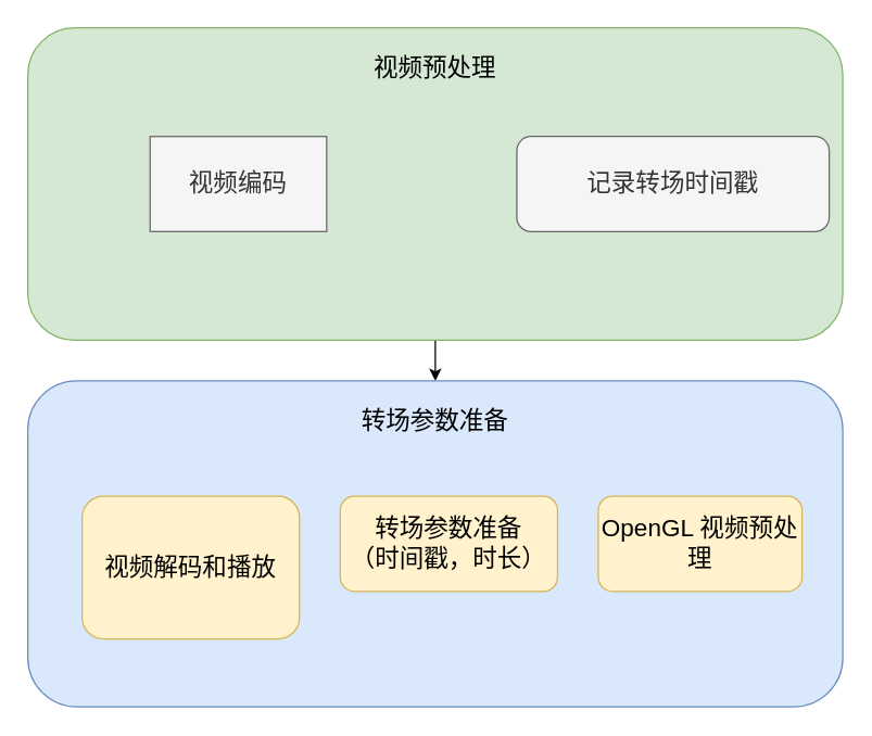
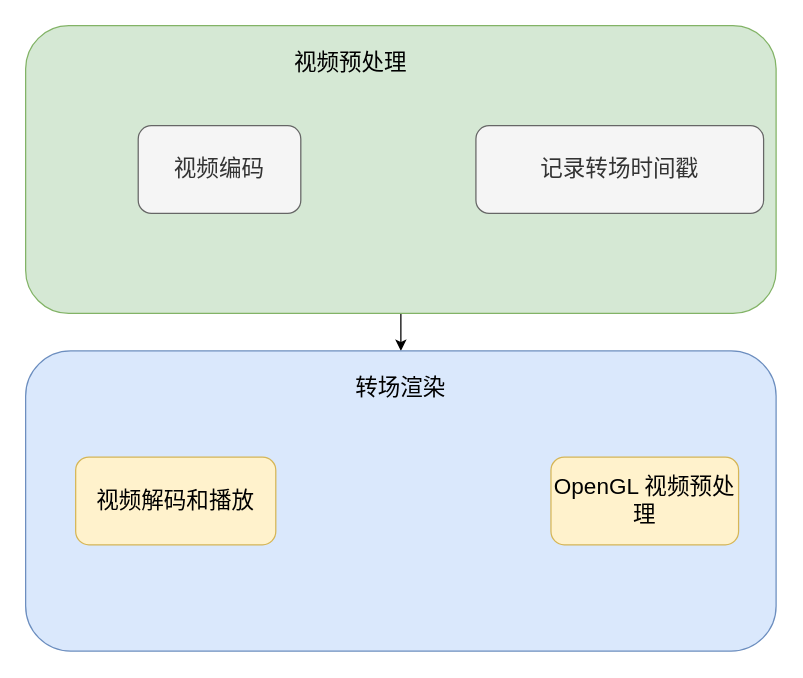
- <mxCell id="5" value="视频预处理" style="text;html=1;strokeColor=none;fillColor=none;align=center;verticalAlign=middle;whiteSpace=wrap;rounded=0;fontSize=18;" parent="1" vertex="1"><mxGeometry x="260" y="40" width="120" height="20" as="geometry" /></mxCell>
+ <mxCell id="5" value="视频预处理" style="text;html=1;strokeColor=none;fillColor=none;align=center;verticalAlign=middle;whiteSpace=wrap;rounded=0;fontSize=18;" parent="1" vertex="1"><mxGeometry x="220" y="40" width="120" height="20" as="geometry" /></mxCell>
- <mxCell id="6" value="视频编码" style="whiteSpace=wrap;html=1;fontSize=18;fillColor=#f5f5f5;strokeColor=#666666;fontColor=#333333;rounded=0;" parent="1" vertex="1"><mxGeometry x="110" y="100" width="130" height="70" as="geometry" /></mxCell>
+ <mxCell id="6" value="视频编码" style="rounded=1;whiteSpace=wrap;html=1;fontSize=18;fillColor=#f5f5f5;strokeColor=#666666;fontColor=#333333;" parent="1" vertex="1"><mxGeometry x="110" y="100" width="130" height="70" as="geometry" /></mxCell>
- <mxCell id="9" value="转场参数准备" style="text;html=1;strokeColor=none;fillColor=none;align=center;verticalAlign=middle;whiteSpace=wrap;rounded=0;fontSize=18;" parent="1" vertex="1"><mxGeometry x="260" y="300" width="120" height="20" as="geometry" /></mxCell>
+ <mxCell id="9" value="转场渲染" style="text;html=1;strokeColor=none;fillColor=none;align=center;verticalAlign=middle;whiteSpace=wrap;rounded=0;fontSize=18;" parent="1" vertex="1"><mxGeometry x="260" y="300" width="120" height="20" as="geometry" /></mxCell>
- <mxCell id="11" value="转场参数准备&lt;br&gt;（时间戳，时长）" style="rounded=1;whiteSpace=wrap;html=1;fontSize=18;fillColor=#fff2cc;strokeColor=#d6b656;" parent="1" vertex="1"><mxGeometry x="250" y="365" width="160" height="70" as="geometry" /></mxCell>
- <mxCell id="8" value="视频解码和播放" style="rounded=1;whiteSpace=wrap;html=1;fontSize=18;fillColor=#fff2cc;strokeColor=#d6b656;" parent="1" vertex="1"><mxGeometry x="60" y="365" width="160" height="105" as="geometry" /></mxCell>
+ <mxCell id="8" value="视频解码和播放" style="rounded=1;whiteSpace=wrap;html=1;fontSize=18;fillColor=#fff2cc;strokeColor=#d6b656;" parent="1" vertex="1"><mxGeometry x="60" y="365" width="160" height="70" as="geometry" /></mxCell>
